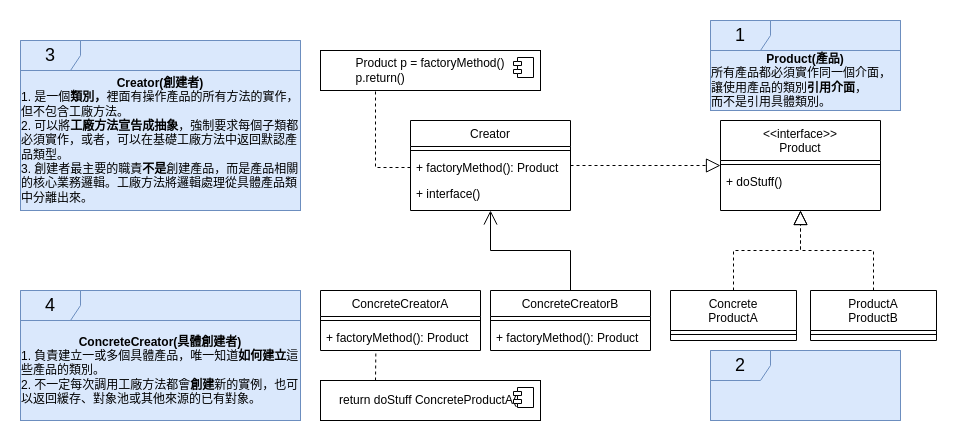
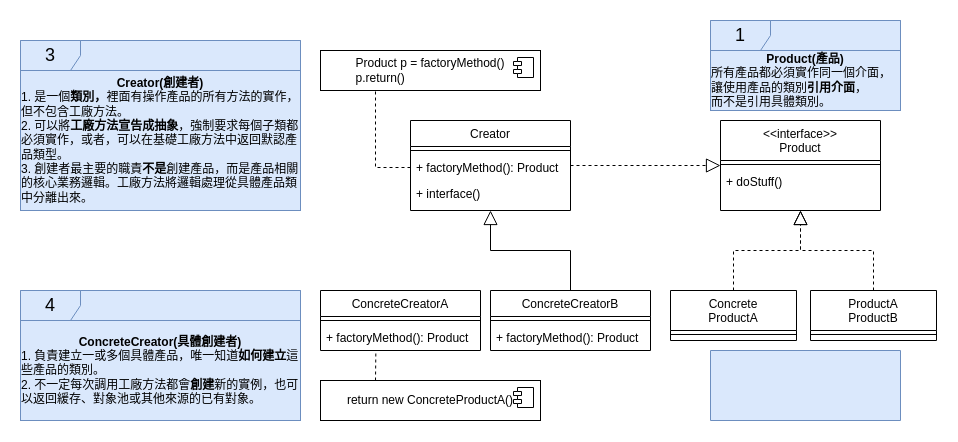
- <mxCell id="19" value="" style="endArrow=open;endFill=0;endSize=12;html=1;rounded=0;edgeStyle=orthogonalEdgeStyle;" parent="1" source="16" target="2" edge="1"><mxGeometry width="160" relative="1" as="geometry"><mxPoint x="410" y="300" as="sourcePoint" /><mxPoint x="500" y="220" as="targetPoint" /></mxGeometry></mxCell>
+ <mxCell id="19" value="" style="endArrow=block;endFill=0;endSize=12;html=1;rounded=0;edgeStyle=orthogonalEdgeStyle;" parent="1" source="16" target="2" edge="1"><mxGeometry width="160" relative="1" as="geometry"><mxPoint x="410" y="300" as="sourcePoint" /><mxPoint x="500" y="220" as="targetPoint" /></mxGeometry></mxCell>
- <mxCell id="39" value="&lt;font style=&quot;font-size: 18px;&quot;&gt;2&lt;/font&gt;" style="shape=umlFrame;whiteSpace=wrap;html=1;pointerEvents=0;fillColor=#dae8fc;strokeColor=#6c8ebf;" parent="37" vertex="1"><mxGeometry width="190.0" height="70" as="geometry" /></mxCell>
- <mxCell id="26" value="return doStuff ConcreteProductA()" style="html=1;dropTarget=0;whiteSpace=wrap;" parent="1" vertex="1"><mxGeometry x="320" y="380" width="220" height="40" as="geometry" /></mxCell>
+ <mxCell id="26" value="return new ConcreteProductA()" style="html=1;dropTarget=0;whiteSpace=wrap;" parent="1" vertex="1"><mxGeometry x="320" y="380" width="220" height="40" as="geometry" /></mxCell>
